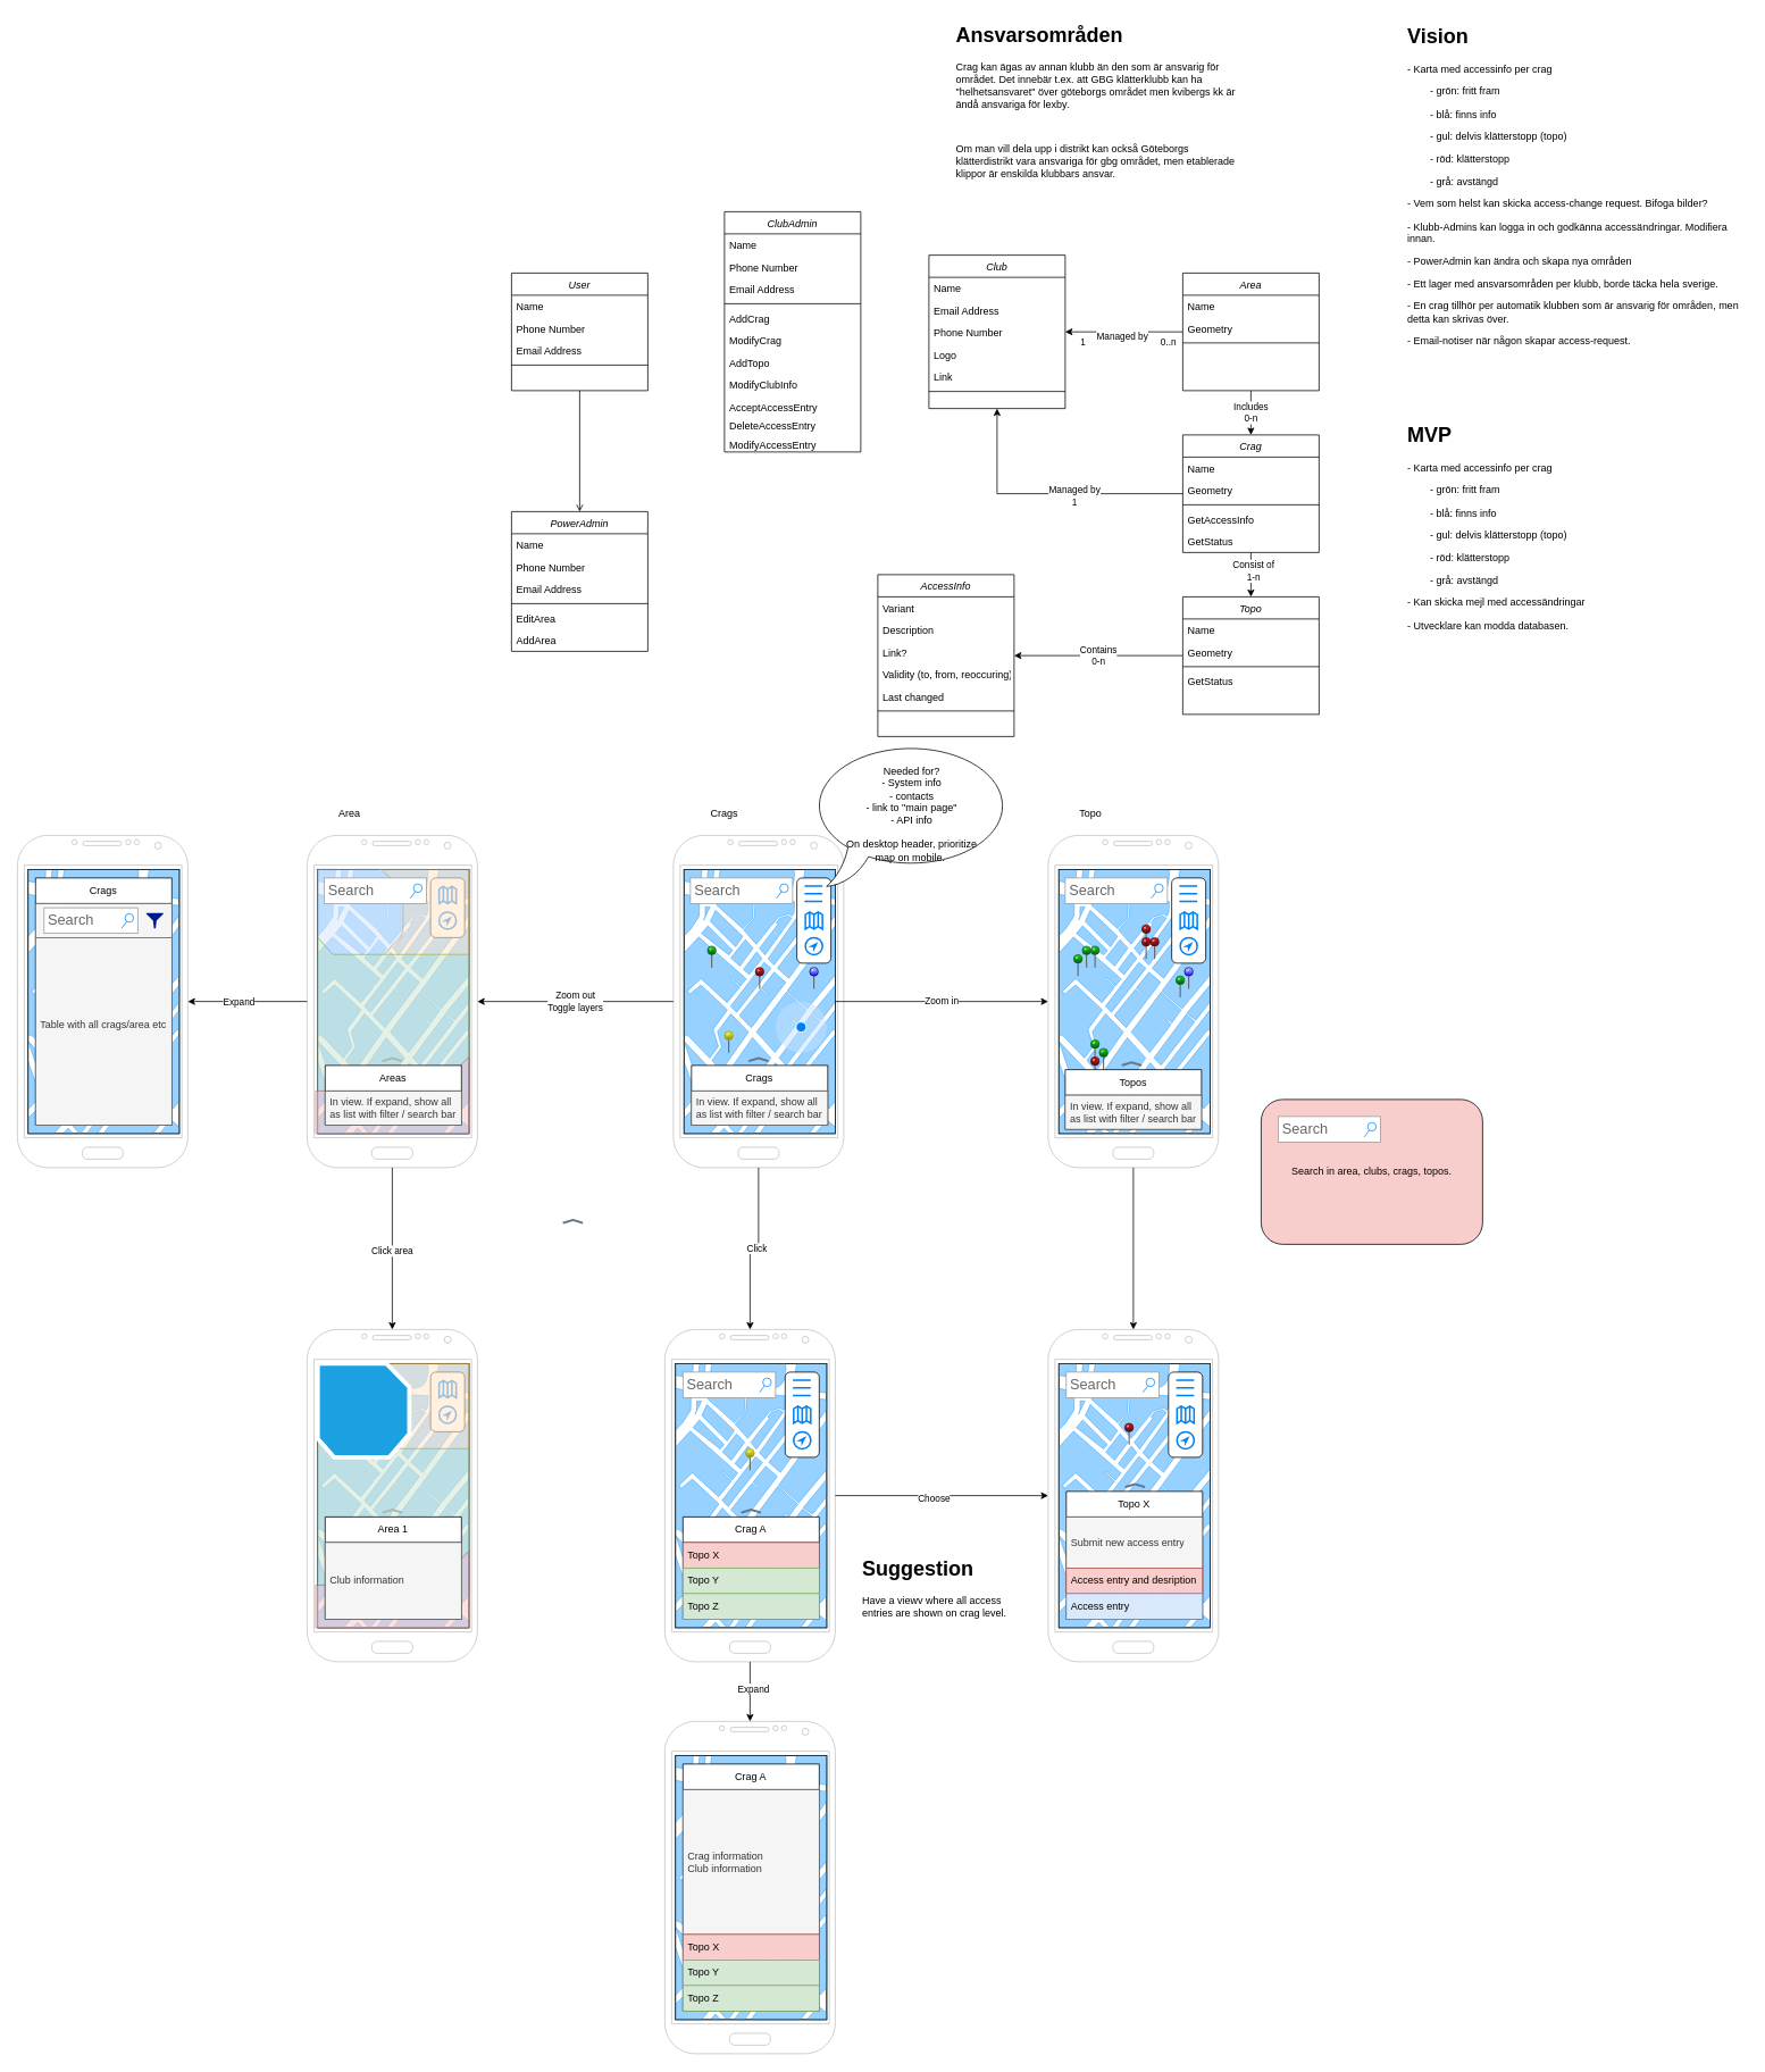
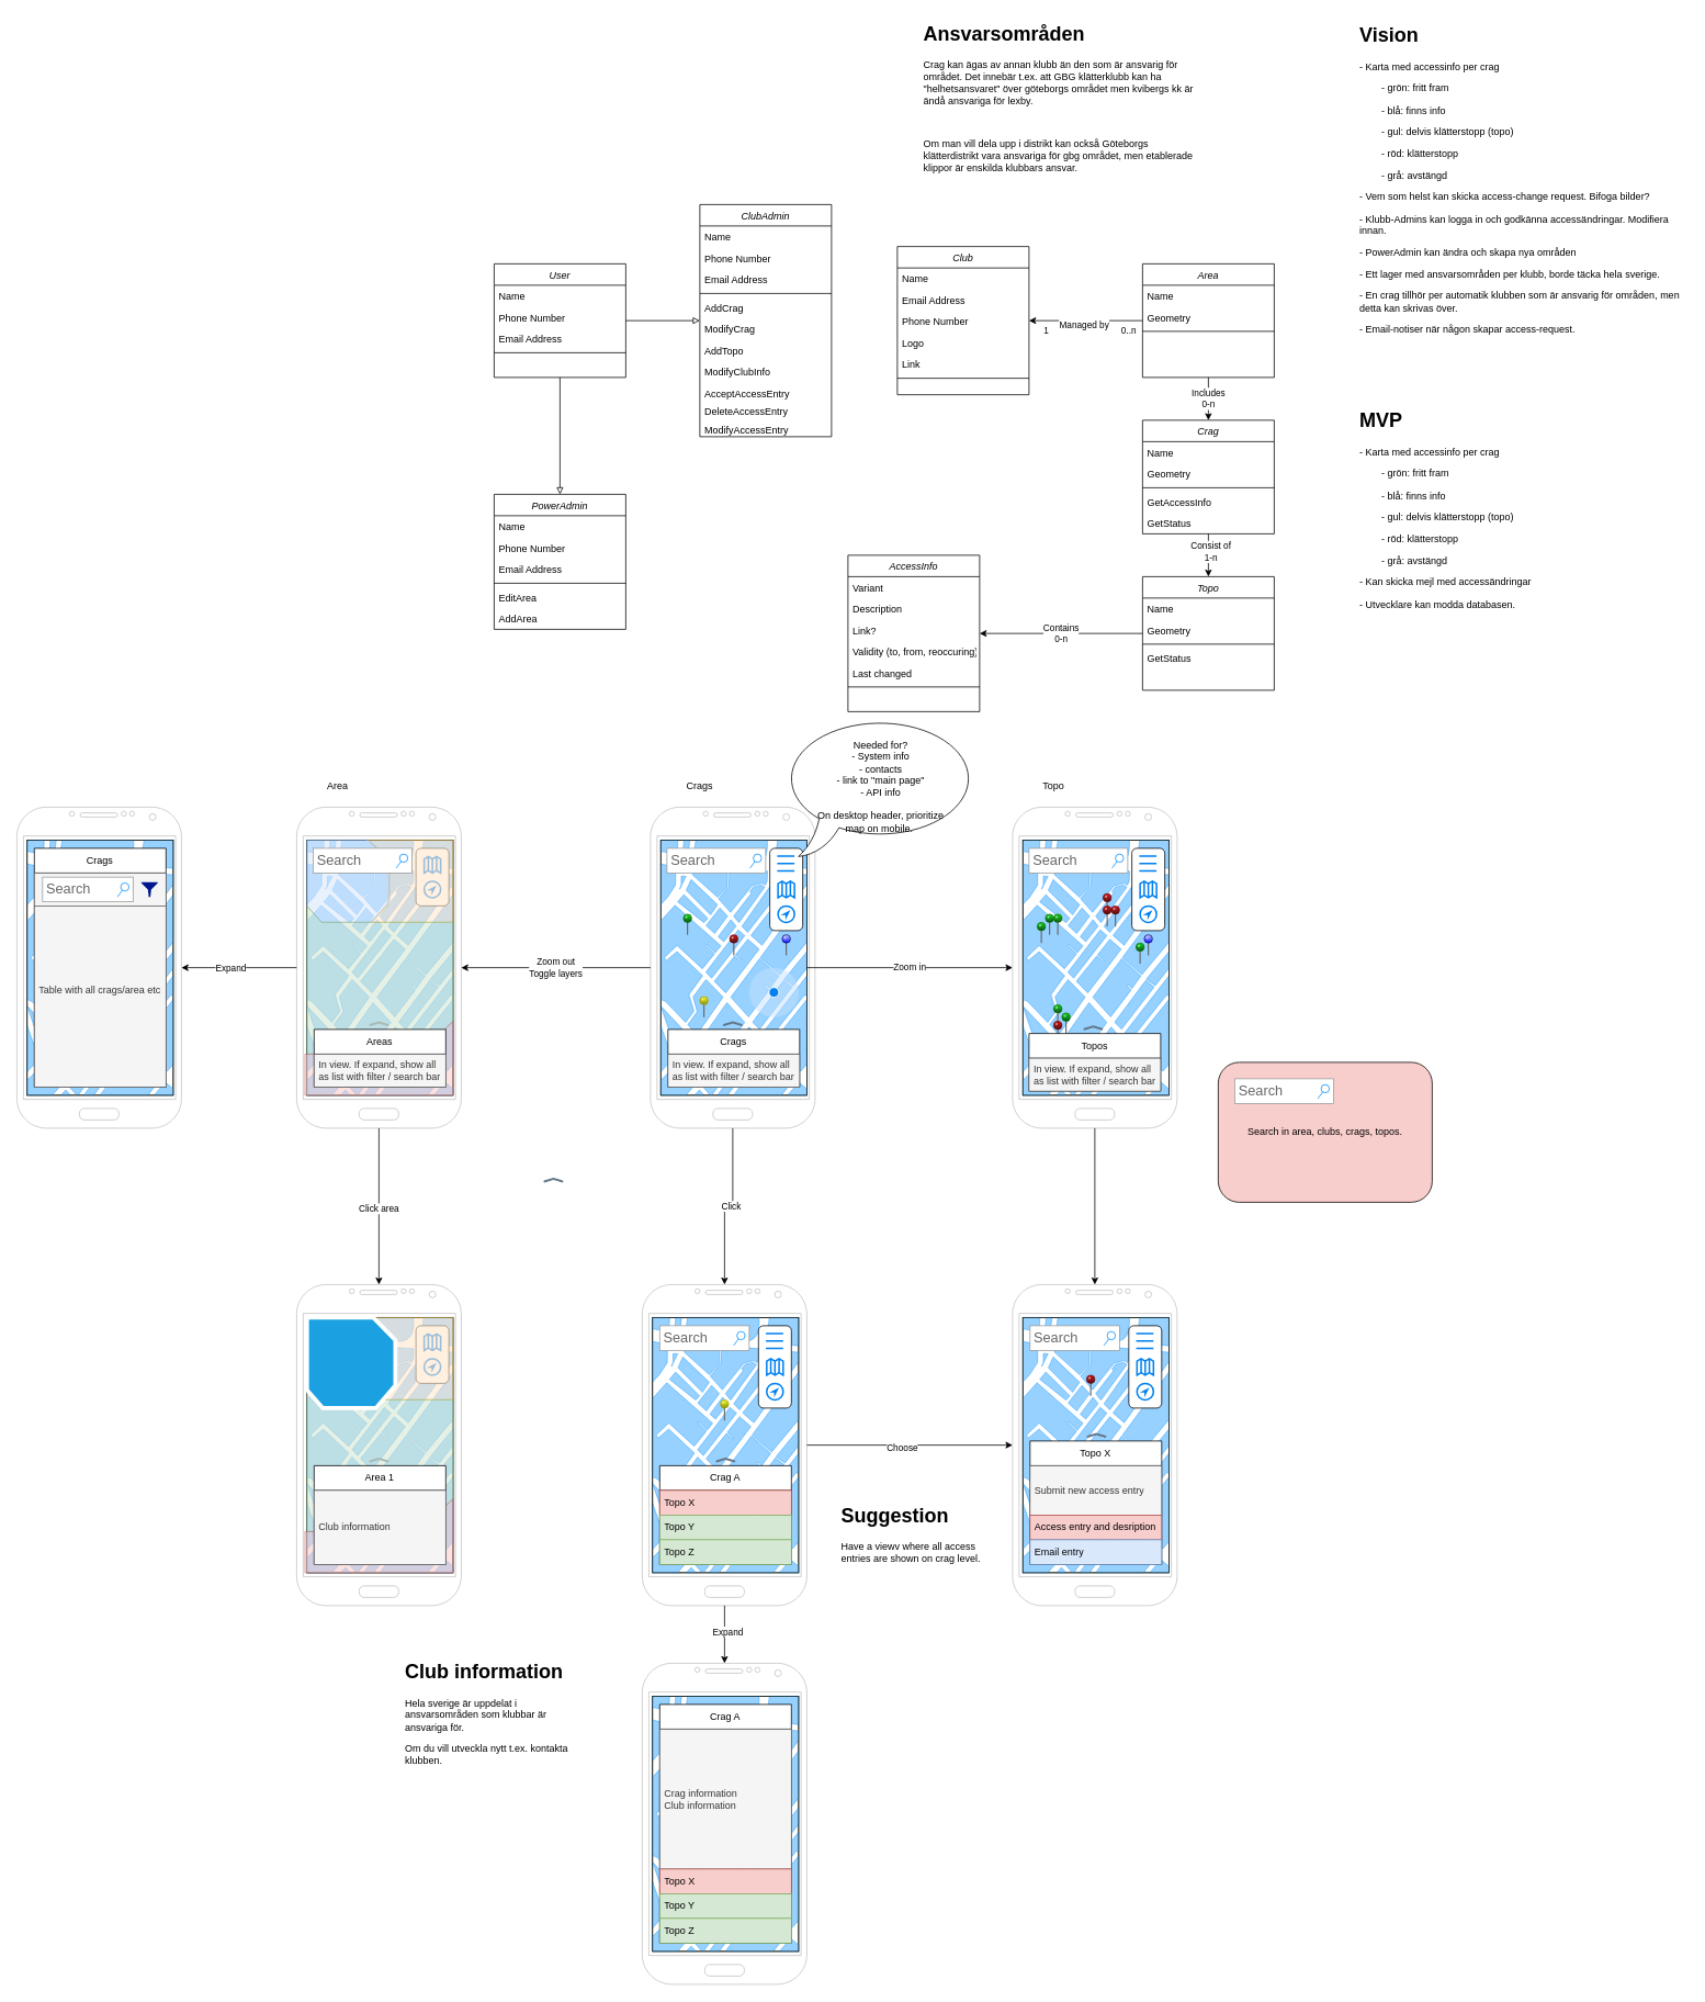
+ <mxCell id="65" style="edgeStyle=orthogonalEdgeStyle;rounded=0;orthogonalLoop=1;jettySize=auto;html=1;endArrow=block;endFill=0;" edge="1" parent="1" source="36" target="24"><mxGeometry relative="1" as="geometry" /></mxCell>
- <mxCell id="63" style="edgeStyle=orthogonalEdgeStyle;rounded=0;orthogonalLoop=1;jettySize=auto;html=1;" edge="1" parent="1" source="4" target="48"><mxGeometry relative="1" as="geometry" /></mxCell>
- <mxCell id="64" value="Managed by &lt;br&gt;1" style="edgeLabel;html=1;align=center;verticalAlign=middle;resizable=0;points=[];" vertex="1" connectable="0" parent="63"><mxGeometry x="-0.191" y="2" relative="1" as="geometry"><mxPoint x="1" as="offset" /></mxGeometry></mxCell>
- <mxCell id="67" style="edgeStyle=orthogonalEdgeStyle;rounded=0;orthogonalLoop=1;jettySize=auto;html=1;endArrow=open;endFill=0;" edge="1" parent="1" source="36" target="41"><mxGeometry relative="1" as="geometry"><mxPoint x="770" y="399" as="sourcePoint" /><mxPoint x="850" y="399" as="targetPoint" /></mxGeometry></mxCell>
+ <mxCell id="67" style="edgeStyle=orthogonalEdgeStyle;rounded=0;orthogonalLoop=1;jettySize=auto;html=1;endArrow=block;endFill=0;" edge="1" parent="1" source="36" target="41"><mxGeometry relative="1" as="geometry"><mxPoint x="770" y="399" as="sourcePoint" /><mxPoint x="850" y="399" as="targetPoint" /></mxGeometry></mxCell>
- <mxCell id="177" value="&lt;h1 style=&quot;margin-top: 0px;&quot;&gt;Suggestion&lt;/h1&gt;&lt;p&gt;Have a viewv where all access entries are shown on crag level.&lt;/p&gt;" style="text;html=1;whiteSpace=wrap;overflow=hidden;rounded=0;" vertex="1" parent="1"><mxGeometry x="1010" y="1820" width="180" height="120" as="geometry" /></mxCell>
+ <mxCell id="177" value="&lt;h1 style=&quot;margin-top: 0px;&quot;&gt;Suggestion&lt;/h1&gt;&lt;p&gt;Have a viewv where all access entries are shown on crag level.&lt;/p&gt;" style="text;html=1;whiteSpace=wrap;overflow=hidden;rounded=0;" vertex="1" parent="1"><mxGeometry x="1020" y="1820" width="180" height="120" as="geometry" /></mxCell>
- <mxCell id="165" value="Access entry" style="text;strokeColor=#6c8ebf;fillColor=#dae8fc;align=left;verticalAlign=middle;spacingLeft=4;spacingRight=4;overflow=hidden;points=[[0,0.5],[1,0.5]];portConstraint=eastwest;rotatable=0;whiteSpace=wrap;html=1;" vertex="1" parent="162"><mxGeometry y="120" width="160" height="30" as="geometry" /></mxCell>
+ <mxCell id="165" value="Email entry" style="text;strokeColor=#6c8ebf;fillColor=#dae8fc;align=left;verticalAlign=middle;spacingLeft=4;spacingRight=4;overflow=hidden;points=[[0,0.5],[1,0.5]];portConstraint=eastwest;rotatable=0;whiteSpace=wrap;html=1;" vertex="1" parent="162"><mxGeometry y="120" width="160" height="30" as="geometry" /></mxCell>
+ <mxCell id="195" value="&lt;h1 style=&quot;margin-top: 0px;&quot;&gt;Club information&lt;/h1&gt;&lt;p&gt;Hela sverige är uppdelat i ansvarsområden som klubbar är ansvariga för.&amp;nbsp;&lt;/p&gt;&lt;p&gt;Om du vill utveckla nytt t.ex. kontakta klubben.&amp;nbsp;&lt;/p&gt;&lt;p&gt;&lt;br&gt;&lt;/p&gt;&lt;p&gt;&lt;br&gt;&lt;/p&gt;" style="text;html=1;whiteSpace=wrap;overflow=hidden;rounded=0;" vertex="1" parent="1"><mxGeometry x="490" y="2010" width="220" height="250" as="geometry" /></mxCell>
